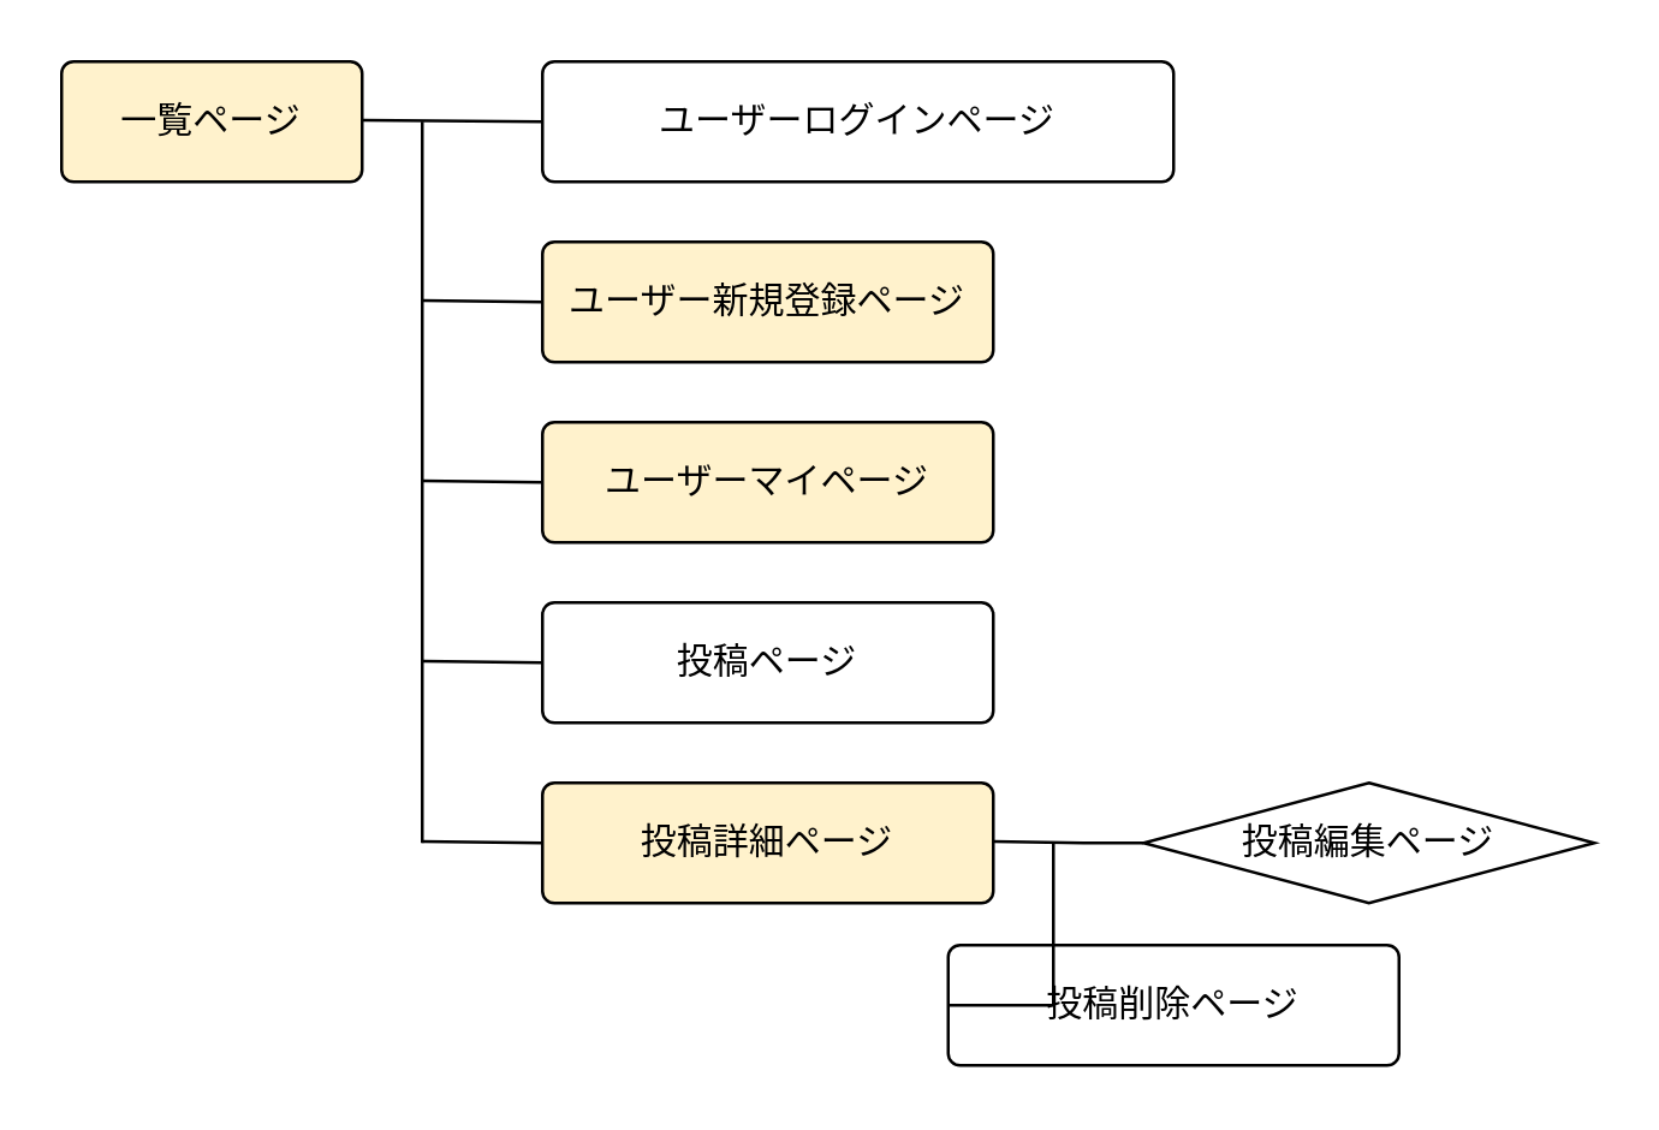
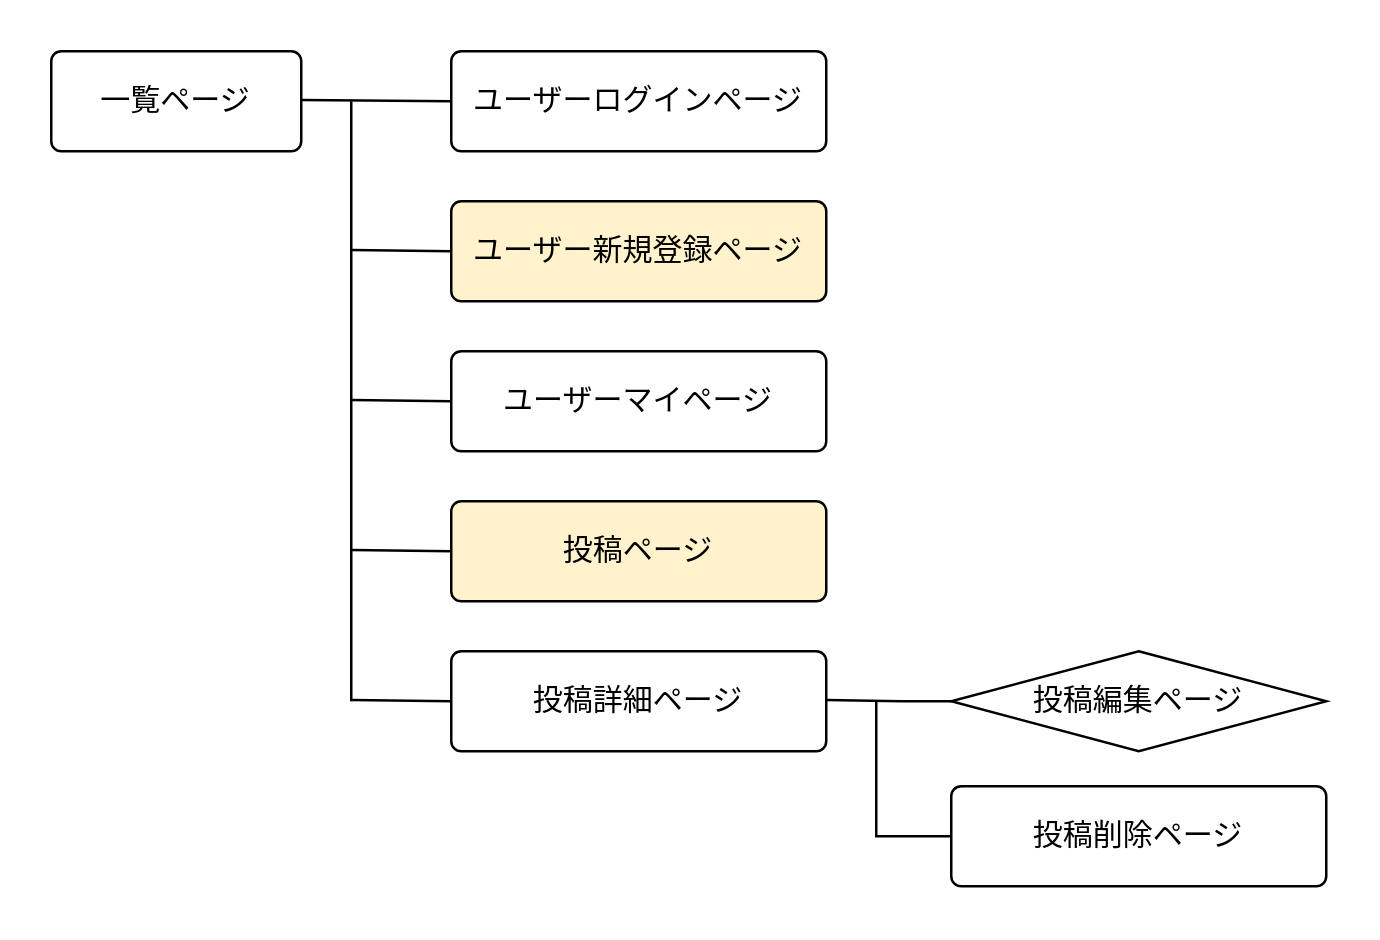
- <mxCell id="2" value="一覧ページ" style="rounded=1;arcSize=10;whiteSpace=wrap;html=1;align=center;fillColor=#fff2cc;" parent="1" vertex="1"><mxGeometry x="20" y="20" width="100" height="40" as="geometry" /></mxCell>
+ <mxCell id="2" value="一覧ページ" style="rounded=1;arcSize=10;whiteSpace=wrap;html=1;align=center;" parent="1" vertex="1"><mxGeometry x="20" y="20" width="100" height="40" as="geometry" /></mxCell>
- <mxCell id="3" value="ユーザーログインページ" style="rounded=1;arcSize=10;whiteSpace=wrap;html=1;align=center;" parent="1" vertex="1"><mxGeometry x="180" y="20" width="210" height="40" as="geometry" /></mxCell>
+ <mxCell id="3" value="ユーザーログインページ" style="rounded=1;arcSize=10;whiteSpace=wrap;html=1;align=center;" parent="1" vertex="1"><mxGeometry x="180" y="20" width="150" height="40" as="geometry" /></mxCell>
- <mxCell id="5" value="ユーザーマイページ" style="rounded=1;arcSize=10;whiteSpace=wrap;html=1;align=center;fillColor=#fff2cc;" parent="1" vertex="1"><mxGeometry x="180" y="140" width="150" height="40" as="geometry" /></mxCell>
+ <mxCell id="5" value="ユーザーマイページ" style="rounded=1;arcSize=10;whiteSpace=wrap;html=1;align=center;" parent="1" vertex="1"><mxGeometry x="180" y="140" width="150" height="40" as="geometry" /></mxCell>
- <mxCell id="6" value="投稿ページ" style="rounded=1;arcSize=10;whiteSpace=wrap;html=1;align=center;" parent="1" vertex="1"><mxGeometry x="180" y="200" width="150" height="40" as="geometry" /></mxCell>
+ <mxCell id="6" value="投稿ページ" style="rounded=1;arcSize=10;whiteSpace=wrap;html=1;align=center;fillColor=#fff2cc;" parent="1" vertex="1"><mxGeometry x="180" y="200" width="150" height="40" as="geometry" /></mxCell>
- <mxCell id="7" value="投稿詳細ページ" style="rounded=1;arcSize=10;whiteSpace=wrap;html=1;align=center;fillColor=#fff2cc;" parent="1" vertex="1"><mxGeometry x="180" y="260" width="150" height="40" as="geometry" /></mxCell>
+ <mxCell id="7" value="投稿詳細ページ" style="rounded=1;arcSize=10;whiteSpace=wrap;html=1;align=center;" parent="1" vertex="1"><mxGeometry x="180" y="260" width="150" height="40" as="geometry" /></mxCell>
- <mxCell id="9" value="投稿削除ページ" style="rounded=1;arcSize=10;whiteSpace=wrap;html=1;align=center;" parent="1" vertex="1"><mxGeometry x="315" y="314" width="150" height="40" as="geometry" /></mxCell>
+ <mxCell id="9" value="投稿削除ページ" style="rounded=1;arcSize=10;whiteSpace=wrap;html=1;align=center;" parent="1" vertex="1"><mxGeometry x="380" y="314" width="150" height="40" as="geometry" /></mxCell>
